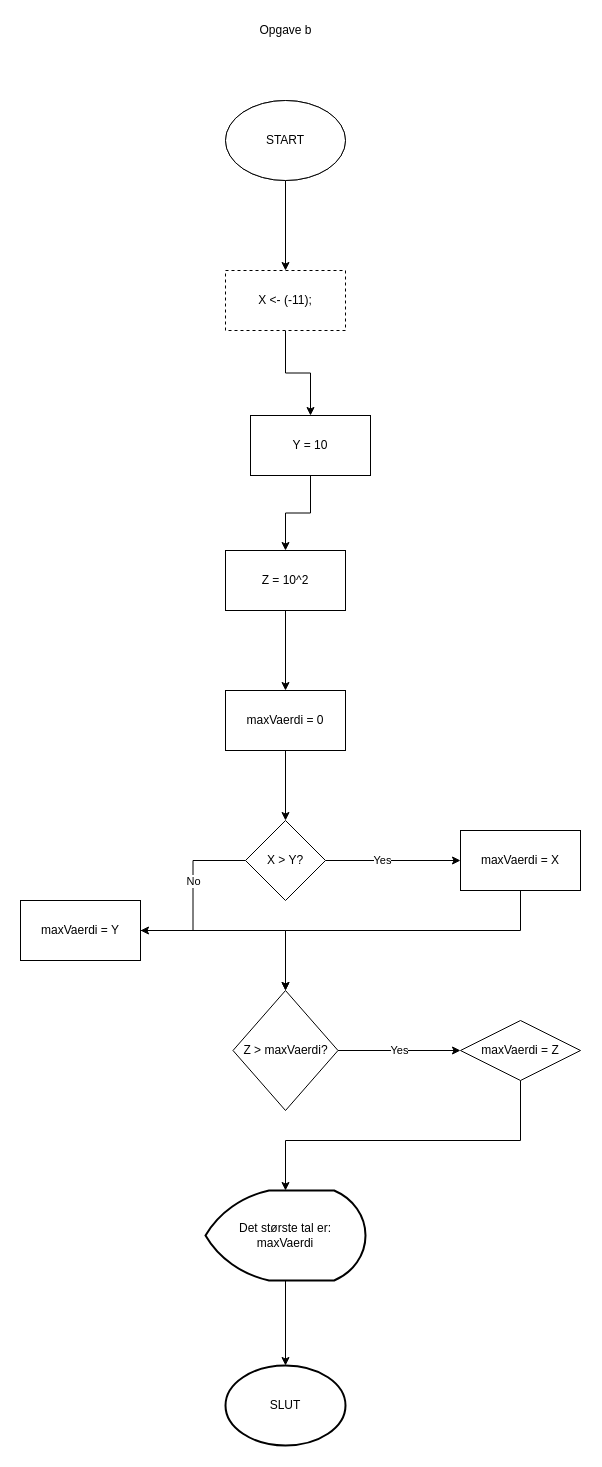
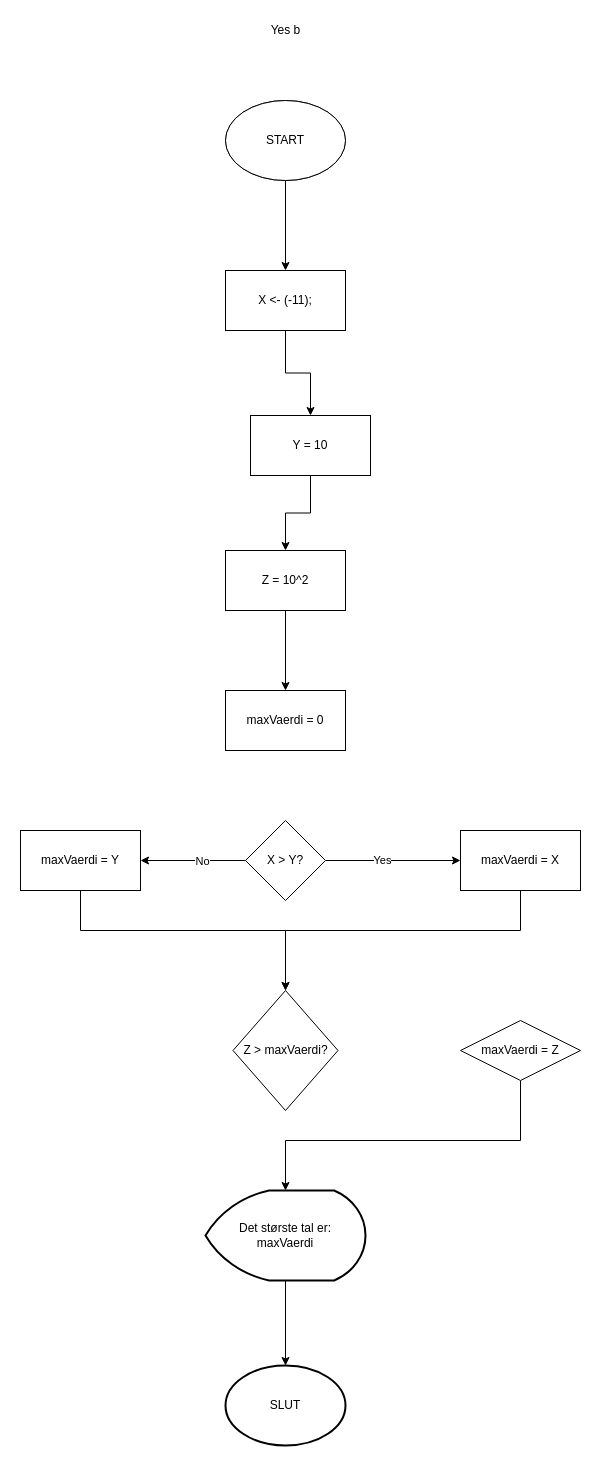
- <mxCell id="4" value="Opgave b" style="text;html=1;align=center;verticalAlign=middle;resizable=0;points=[];autosize=1;" vertex="1" parent="1"><mxGeometry x="250" y="20" width="70" height="20" as="geometry" /></mxCell>
+ <mxCell id="4" value="Yes b" style="text;html=1;align=center;verticalAlign=middle;resizable=0;points=[];autosize=1;" vertex="1" parent="1"><mxGeometry x="250" y="20" width="70" height="20" as="geometry" /></mxCell>
- <mxCell id="6" value="X &amp;lt;- (-11);" style="whiteSpace=wrap;html=1;dashed=1;" vertex="1" parent="1"><mxGeometry x="225" y="270" width="120" height="60" as="geometry" /></mxCell>
+ <mxCell id="6" value="X &amp;lt;- (-11);" style="whiteSpace=wrap;html=1;" vertex="1" parent="1"><mxGeometry x="225" y="270" width="120" height="60" as="geometry" /></mxCell>
- <mxCell id="11" value="" style="edgeStyle=orthogonalEdgeStyle;rounded=0;orthogonalLoop=1;jettySize=auto;html=1;" edge="1" parent="1" source="12" target="17"><mxGeometry relative="1" as="geometry" /></mxCell>
- <mxCell id="21" value="maxVaerdi = Y" style="whiteSpace=wrap;html=1;" vertex="1" parent="1"><mxGeometry x="20" y="900" width="120" height="60" as="geometry" /></mxCell>
+ <mxCell id="21" value="maxVaerdi = Y" style="whiteSpace=wrap;html=1;" vertex="1" parent="1"><mxGeometry x="20" y="830" width="120" height="60" as="geometry" /></mxCell>
- <mxCell id="22" value="Yes" style="edgeStyle=orthogonalEdgeStyle;rounded=0;orthogonalLoop=1;jettySize=auto;html=1;" edge="1" parent="1" source="23" target="25"><mxGeometry relative="1" as="geometry" /></mxCell>
